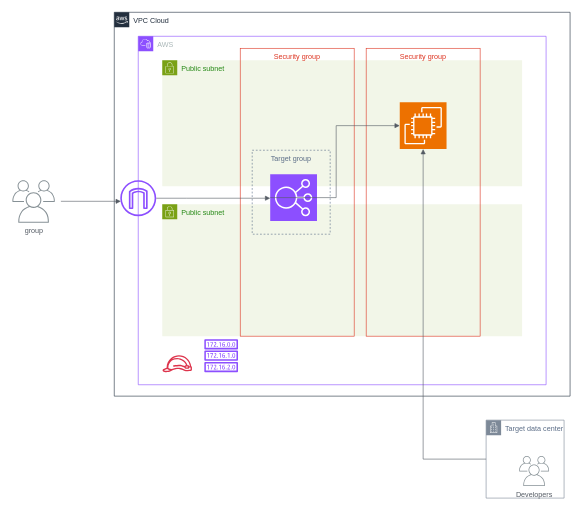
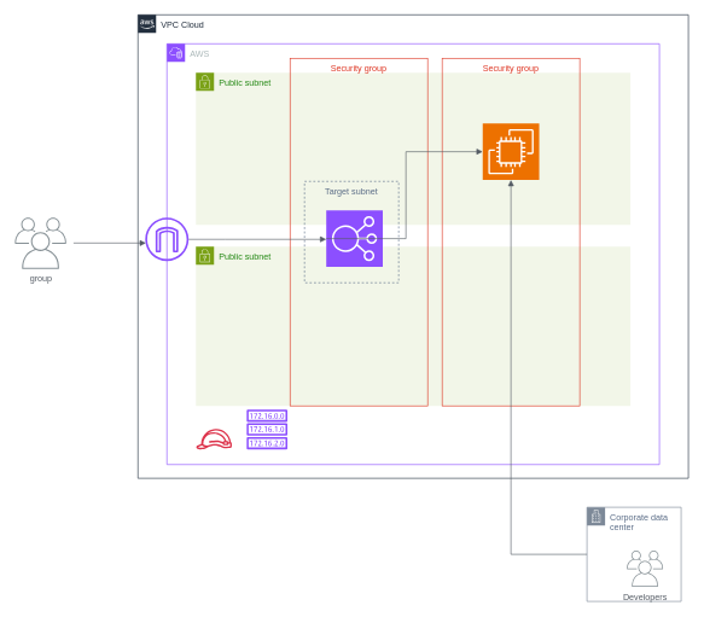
- <mxCell id="20" value="Target group" style="fillColor=none;strokeColor=#5A6C86;dashed=1;verticalAlign=top;fontStyle=0;fontColor=#5A6C86;whiteSpace=wrap;html=1;" vertex="1" parent="1"><mxGeometry x="420" y="250" width="130" height="140" as="geometry" /></mxCell>
+ <mxCell id="20" value="Target subnet" style="fillColor=none;strokeColor=#5A6C86;dashed=1;verticalAlign=top;fontStyle=0;fontColor=#5A6C86;whiteSpace=wrap;html=1;" vertex="1" parent="1"><mxGeometry x="420" y="250" width="130" height="140" as="geometry" /></mxCell>
- <mxCell id="15" value="Target data center" style="points=[[0,0],[0.25,0],[0.5,0],[0.75,0],[1,0],[1,0.25],[1,0.5],[1,0.75],[1,1],[0.75,1],[0.5,1],[0.25,1],[0,1],[0,0.75],[0,0.5],[0,0.25]];outlineConnect=0;gradientColor=none;html=1;whiteSpace=wrap;fontSize=12;fontStyle=0;container=1;pointerEvents=0;collapsible=0;recursiveResize=0;shape=mxgraph.aws4.group;grIcon=mxgraph.aws4.group_corporate_data_center;strokeColor=#7D8998;fillColor=none;verticalAlign=top;align=left;spacingLeft=30;fontColor=#5A6C86;dashed=0;" parent="1" vertex="1"><mxGeometry x="810" y="700" width="130" height="130" as="geometry" /></mxCell>
+ <mxCell id="15" value="Corporate data center" style="points=[[0,0],[0.25,0],[0.5,0],[0.75,0],[1,0],[1,0.25],[1,0.5],[1,0.75],[1,1],[0.75,1],[0.5,1],[0.25,1],[0,1],[0,0.75],[0,0.5],[0,0.25]];outlineConnect=0;gradientColor=none;html=1;whiteSpace=wrap;fontSize=12;fontStyle=0;container=1;pointerEvents=0;collapsible=0;recursiveResize=0;shape=mxgraph.aws4.group;grIcon=mxgraph.aws4.group_corporate_data_center;strokeColor=#7D8998;fillColor=none;verticalAlign=top;align=left;spacingLeft=30;fontColor=#5A6C86;dashed=0;" parent="1" vertex="1"><mxGeometry x="810" y="700" width="130" height="130" as="geometry" /></mxCell>
